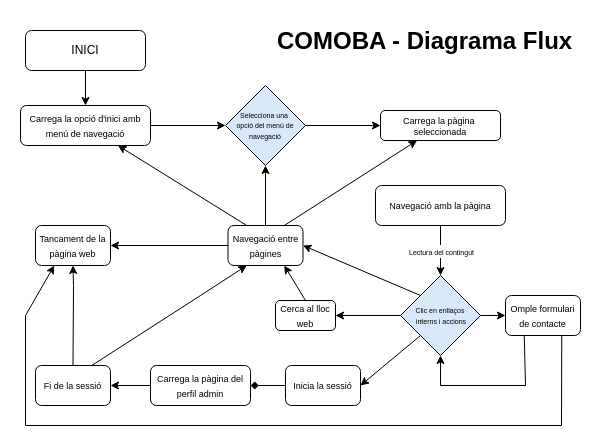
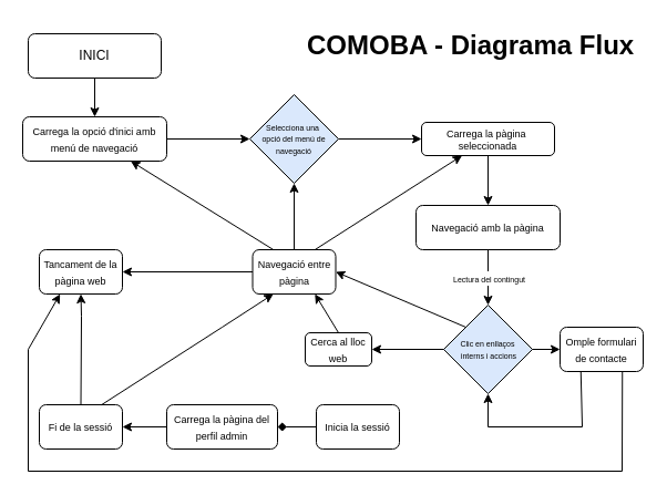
+ <mxCell id="10" value="" style="endArrow=classic;html=1;rounded=0;exitX=0.5;exitY=1;exitDx=0;exitDy=0;entryX=0.5;entryY=0;entryDx=0;entryDy=0;" edge="1" parent="1" source="8" target="9"><mxGeometry width="50" height="50" relative="1" as="geometry"><mxPoint x="125" y="285" as="sourcePoint" /><mxPoint x="175" y="235" as="targetPoint" /></mxGeometry></mxCell>
- <mxCell id="21" value="&lt;font style=&quot;font-size: 9px;&quot;&gt;Navegació entre pàgines&lt;/font&gt;" style="rounded=1;whiteSpace=wrap;html=1;fontSize=12;glass=0;strokeWidth=1;shadow=0;" vertex="1" parent="1"><mxGeometry x="227.5" y="225" width="75" height="40" as="geometry" /></mxCell>
+ <mxCell id="21" value="&lt;font style=&quot;font-size: 9px;&quot;&gt;Navegació entre pàgina&lt;/font&gt;" style="rounded=1;whiteSpace=wrap;html=1;fontSize=12;glass=0;strokeWidth=1;shadow=0;" vertex="1" parent="1"><mxGeometry x="227.5" y="225" width="75" height="40" as="geometry" /></mxCell>
- <mxCell id="14" value="" style="endArrow=classic;html=1;rounded=0;exitX=0;exitY=1;exitDx=0;exitDy=0;entryX=1;entryY=0.5;entryDx=0;entryDy=0;" edge="1" parent="1" source="11" target="13"><mxGeometry width="50" height="50" relative="1" as="geometry"><mxPoint x="255" y="295" as="sourcePoint" /><mxPoint x="305" y="245" as="targetPoint" /></mxGeometry></mxCell>
